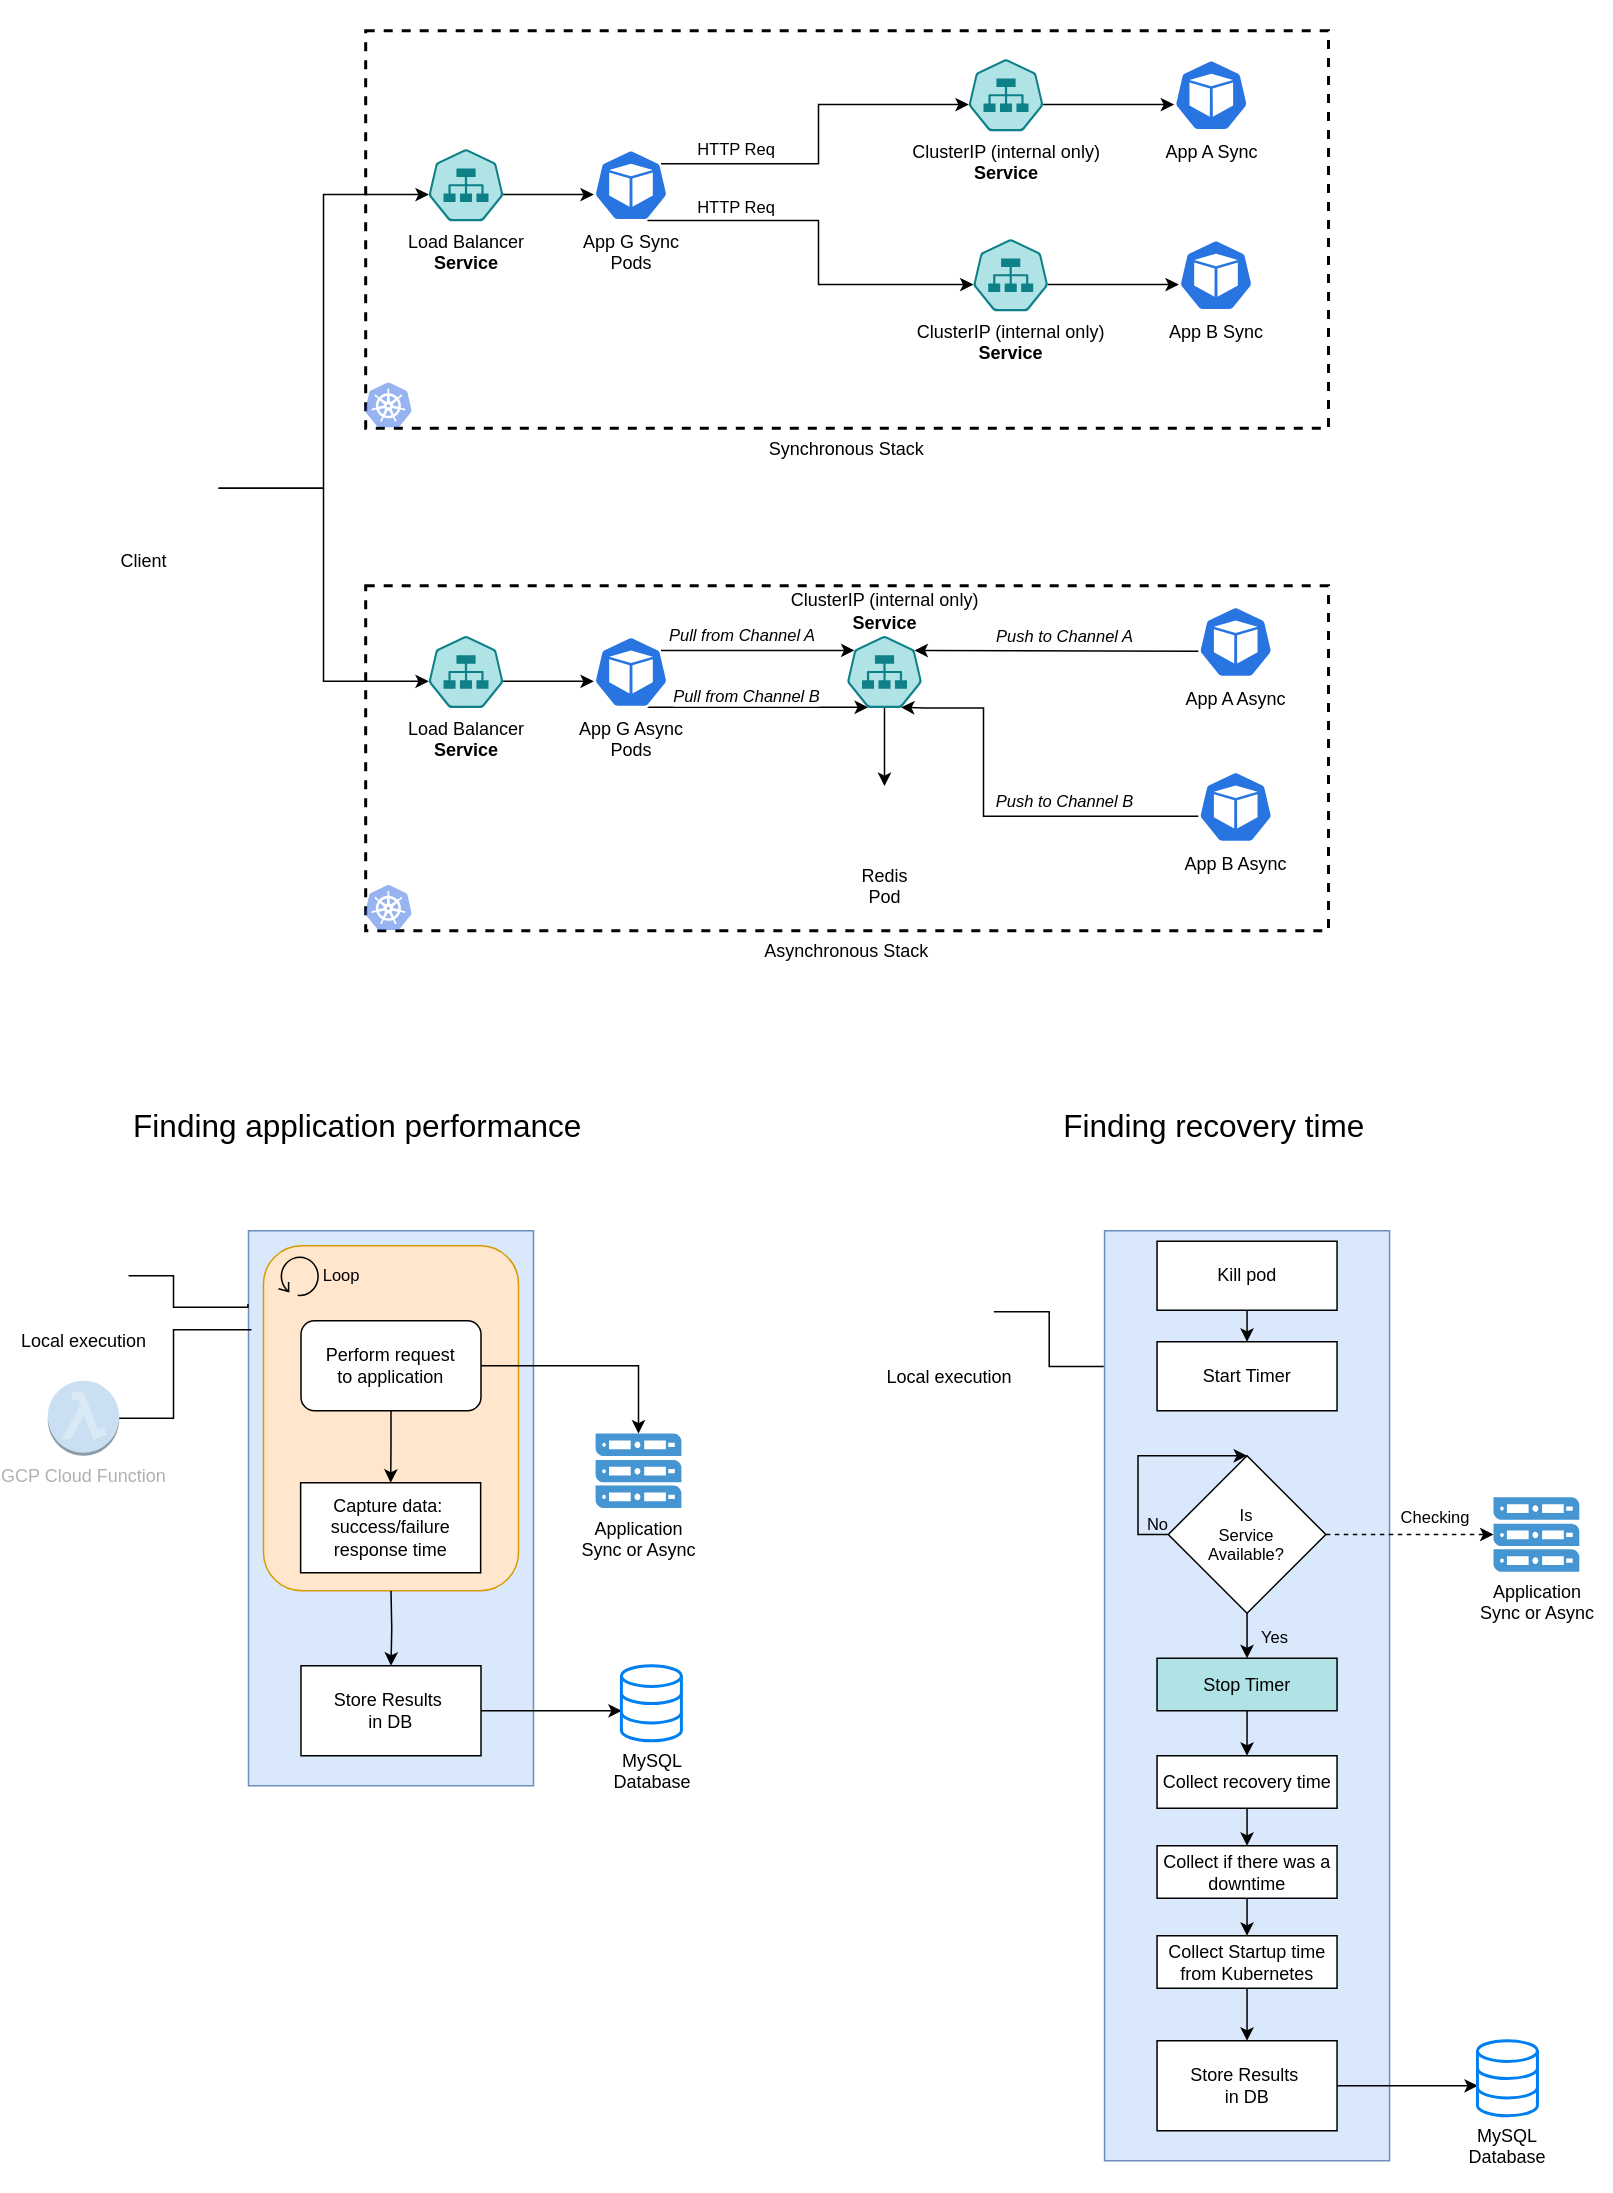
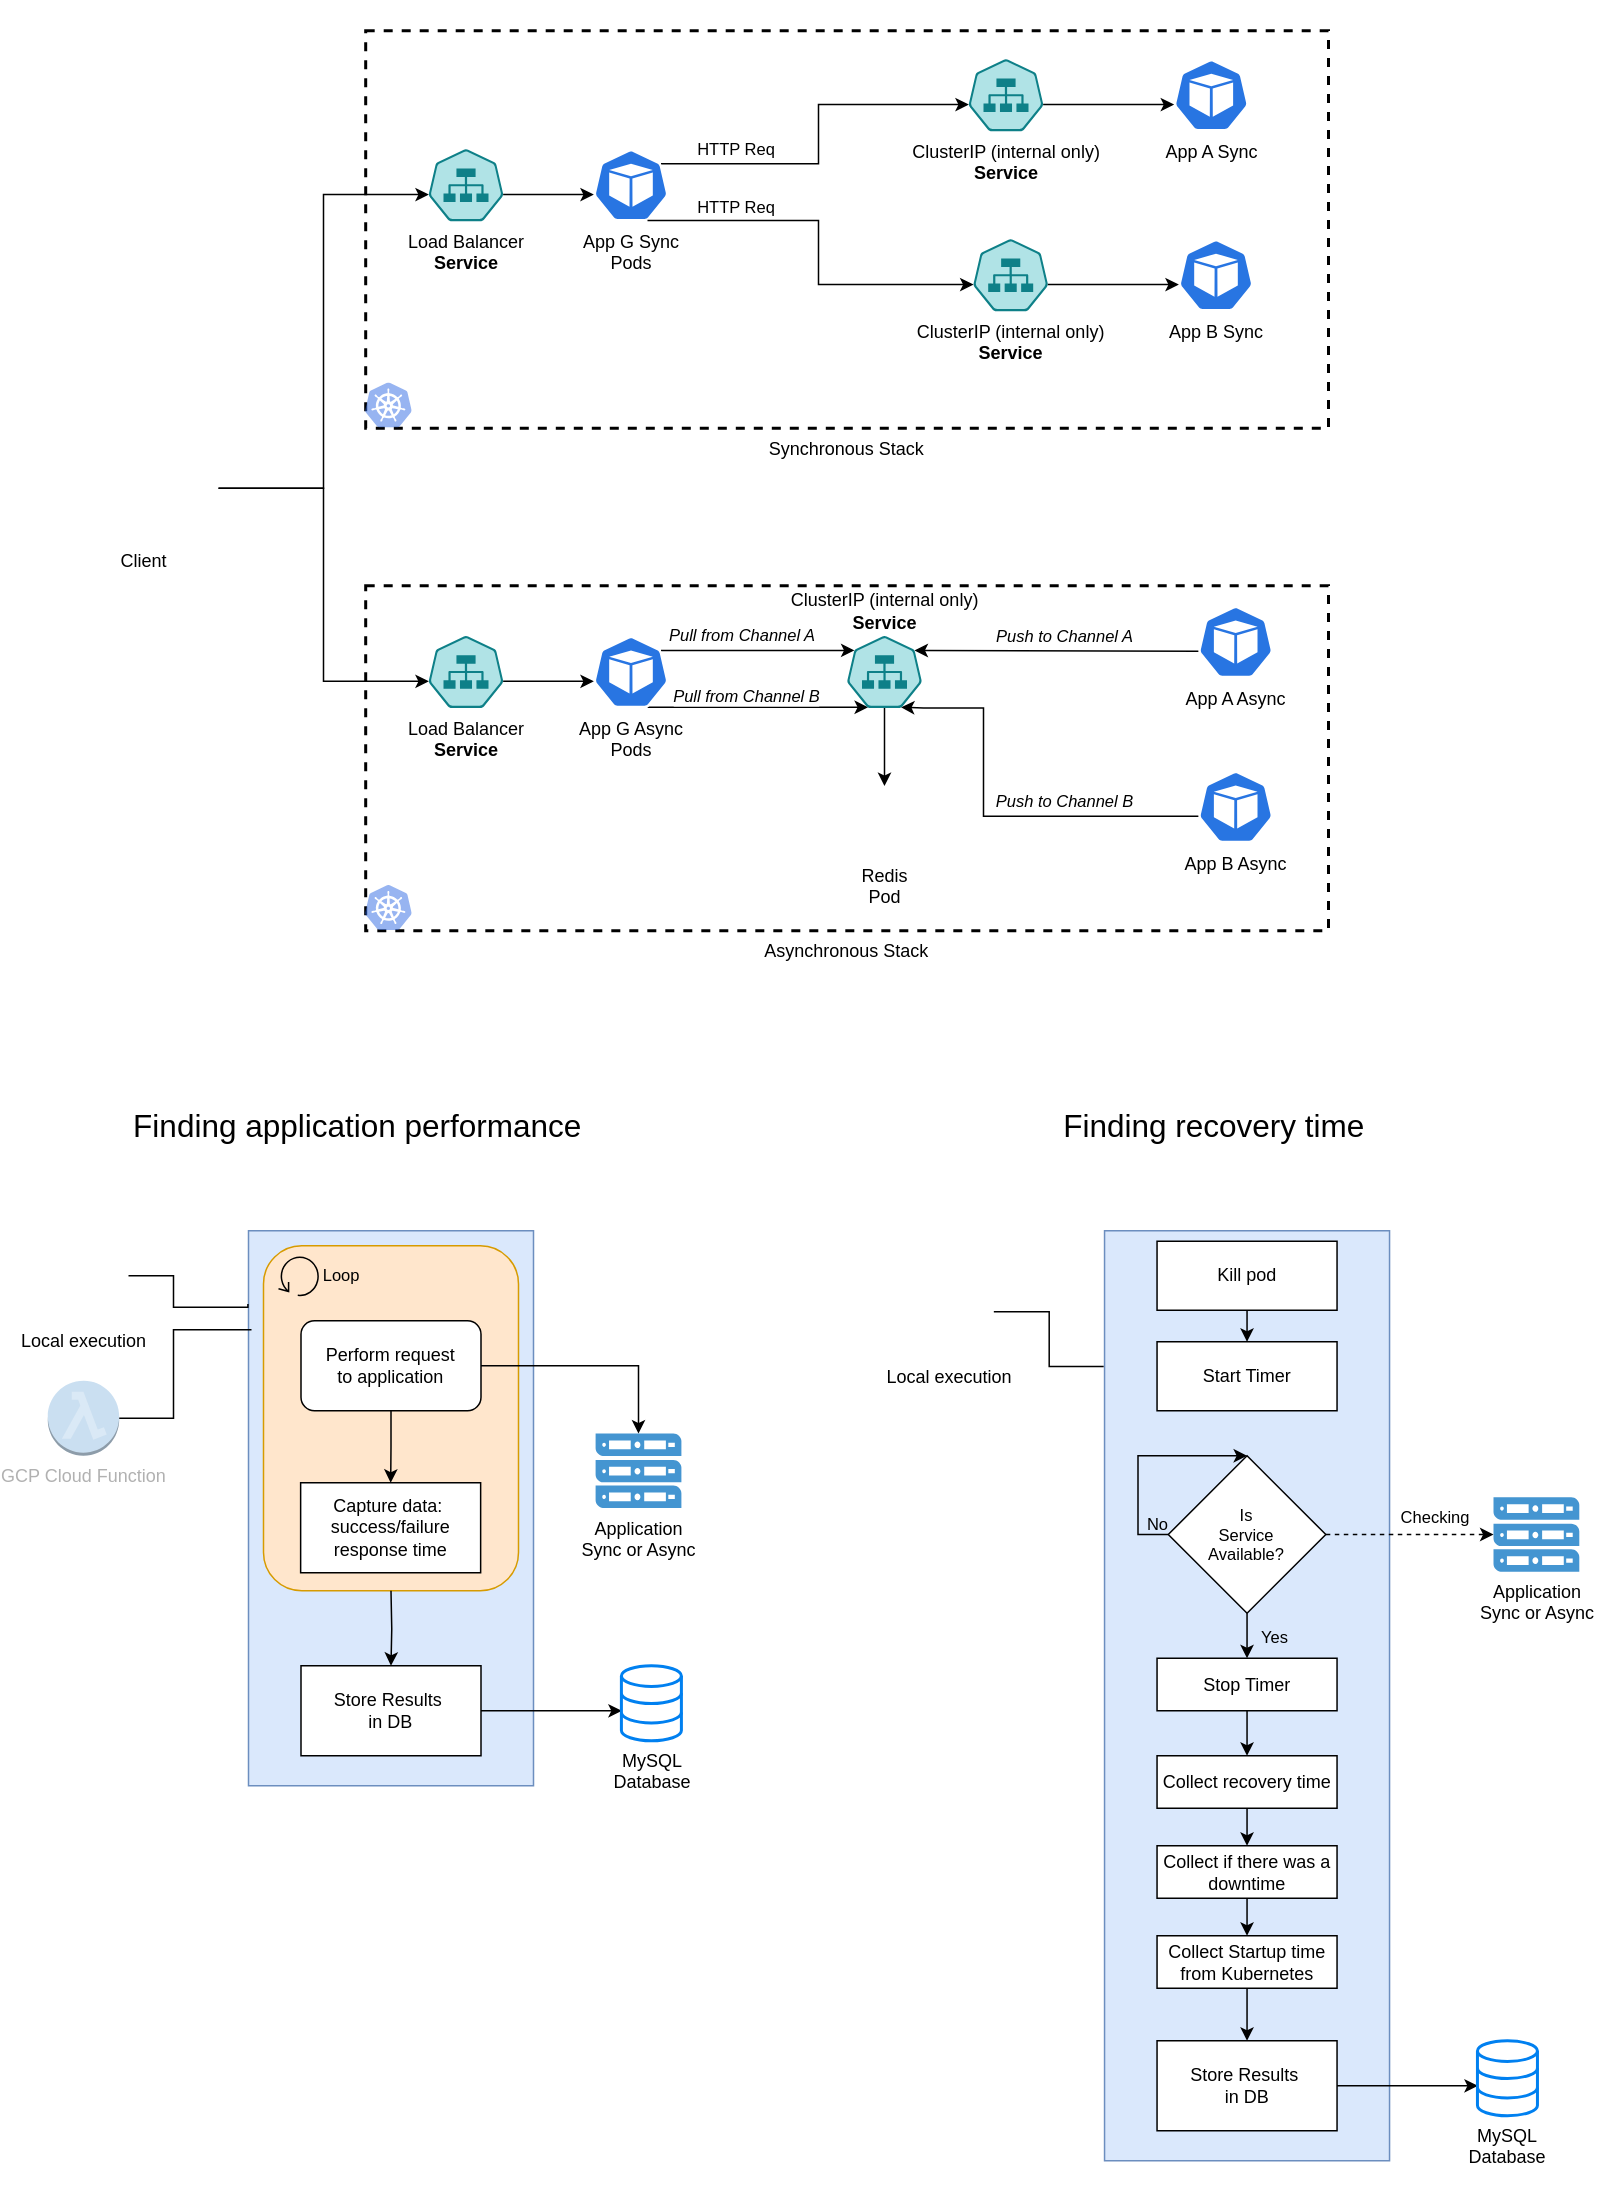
- <mxCell id="74" value="Stop Timer" style="rounded=0;whiteSpace=wrap;html=1;strokeWidth=1;fillColor=#b0e3e6;fontColor=#000000;" vertex="1" parent="1"><mxGeometry x="765.7" y="1105" width="120" height="35" as="geometry" /></mxCell>
+ <mxCell id="74" value="Stop Timer" style="rounded=0;whiteSpace=wrap;html=1;strokeWidth=1;fillColor=#ffffff;fontColor=#000000;" vertex="1" parent="1"><mxGeometry x="765.7" y="1105" width="120" height="35" as="geometry" /></mxCell>
